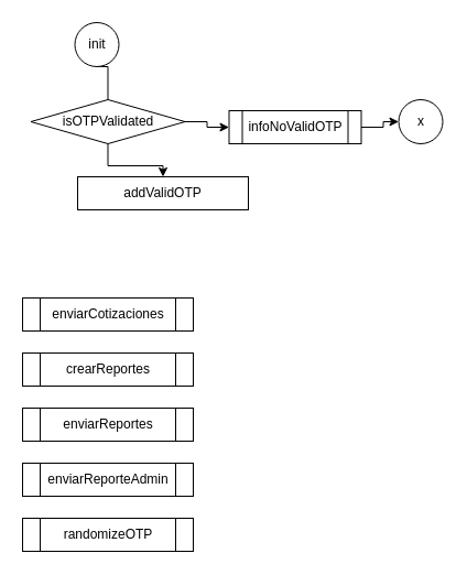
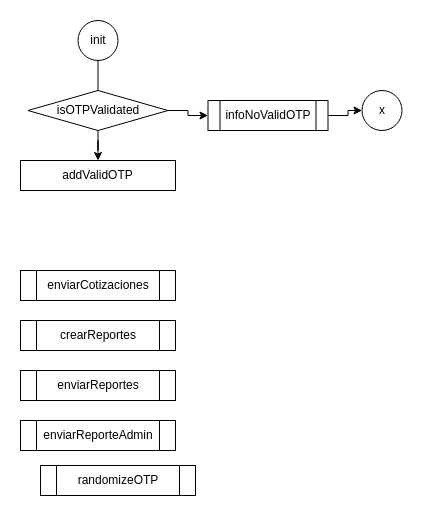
- <mxCell id="6" value="init" style="ellipse;whiteSpace=wrap;html=1;aspect=fixed;" vertex="1" parent="1"><mxGeometry x="67.5" y="20" width="40" height="40" as="geometry" /></mxCell>
+ <mxCell id="6" value="init" style="ellipse;whiteSpace=wrap;html=1;aspect=fixed;" vertex="1" parent="1"><mxGeometry x="77.5" y="20" width="40" height="40" as="geometry" /></mxCell>
- <mxCell id="10" value="addValidOTP" style="rounded=0;whiteSpace=wrap;html=1;" vertex="1" parent="1"><mxGeometry x="70" y="160" width="155" height="30" as="geometry" /></mxCell>
+ <mxCell id="10" value="addValidOTP" style="rounded=0;whiteSpace=wrap;html=1;" vertex="1" parent="1"><mxGeometry x="20" y="160" width="155" height="30" as="geometry" /></mxCell>
- <mxCell id="15" value="randomizeOTP" style="shape=process;whiteSpace=wrap;html=1;backgroundOutline=1;" vertex="1" parent="1"><mxGeometry x="20" y="470" width="155" height="30" as="geometry" /></mxCell>
+ <mxCell id="15" value="randomizeOTP" style="shape=process;whiteSpace=wrap;html=1;backgroundOutline=1;" vertex="1" parent="1"><mxGeometry x="40" y="465" width="155" height="30" as="geometry" /></mxCell>
